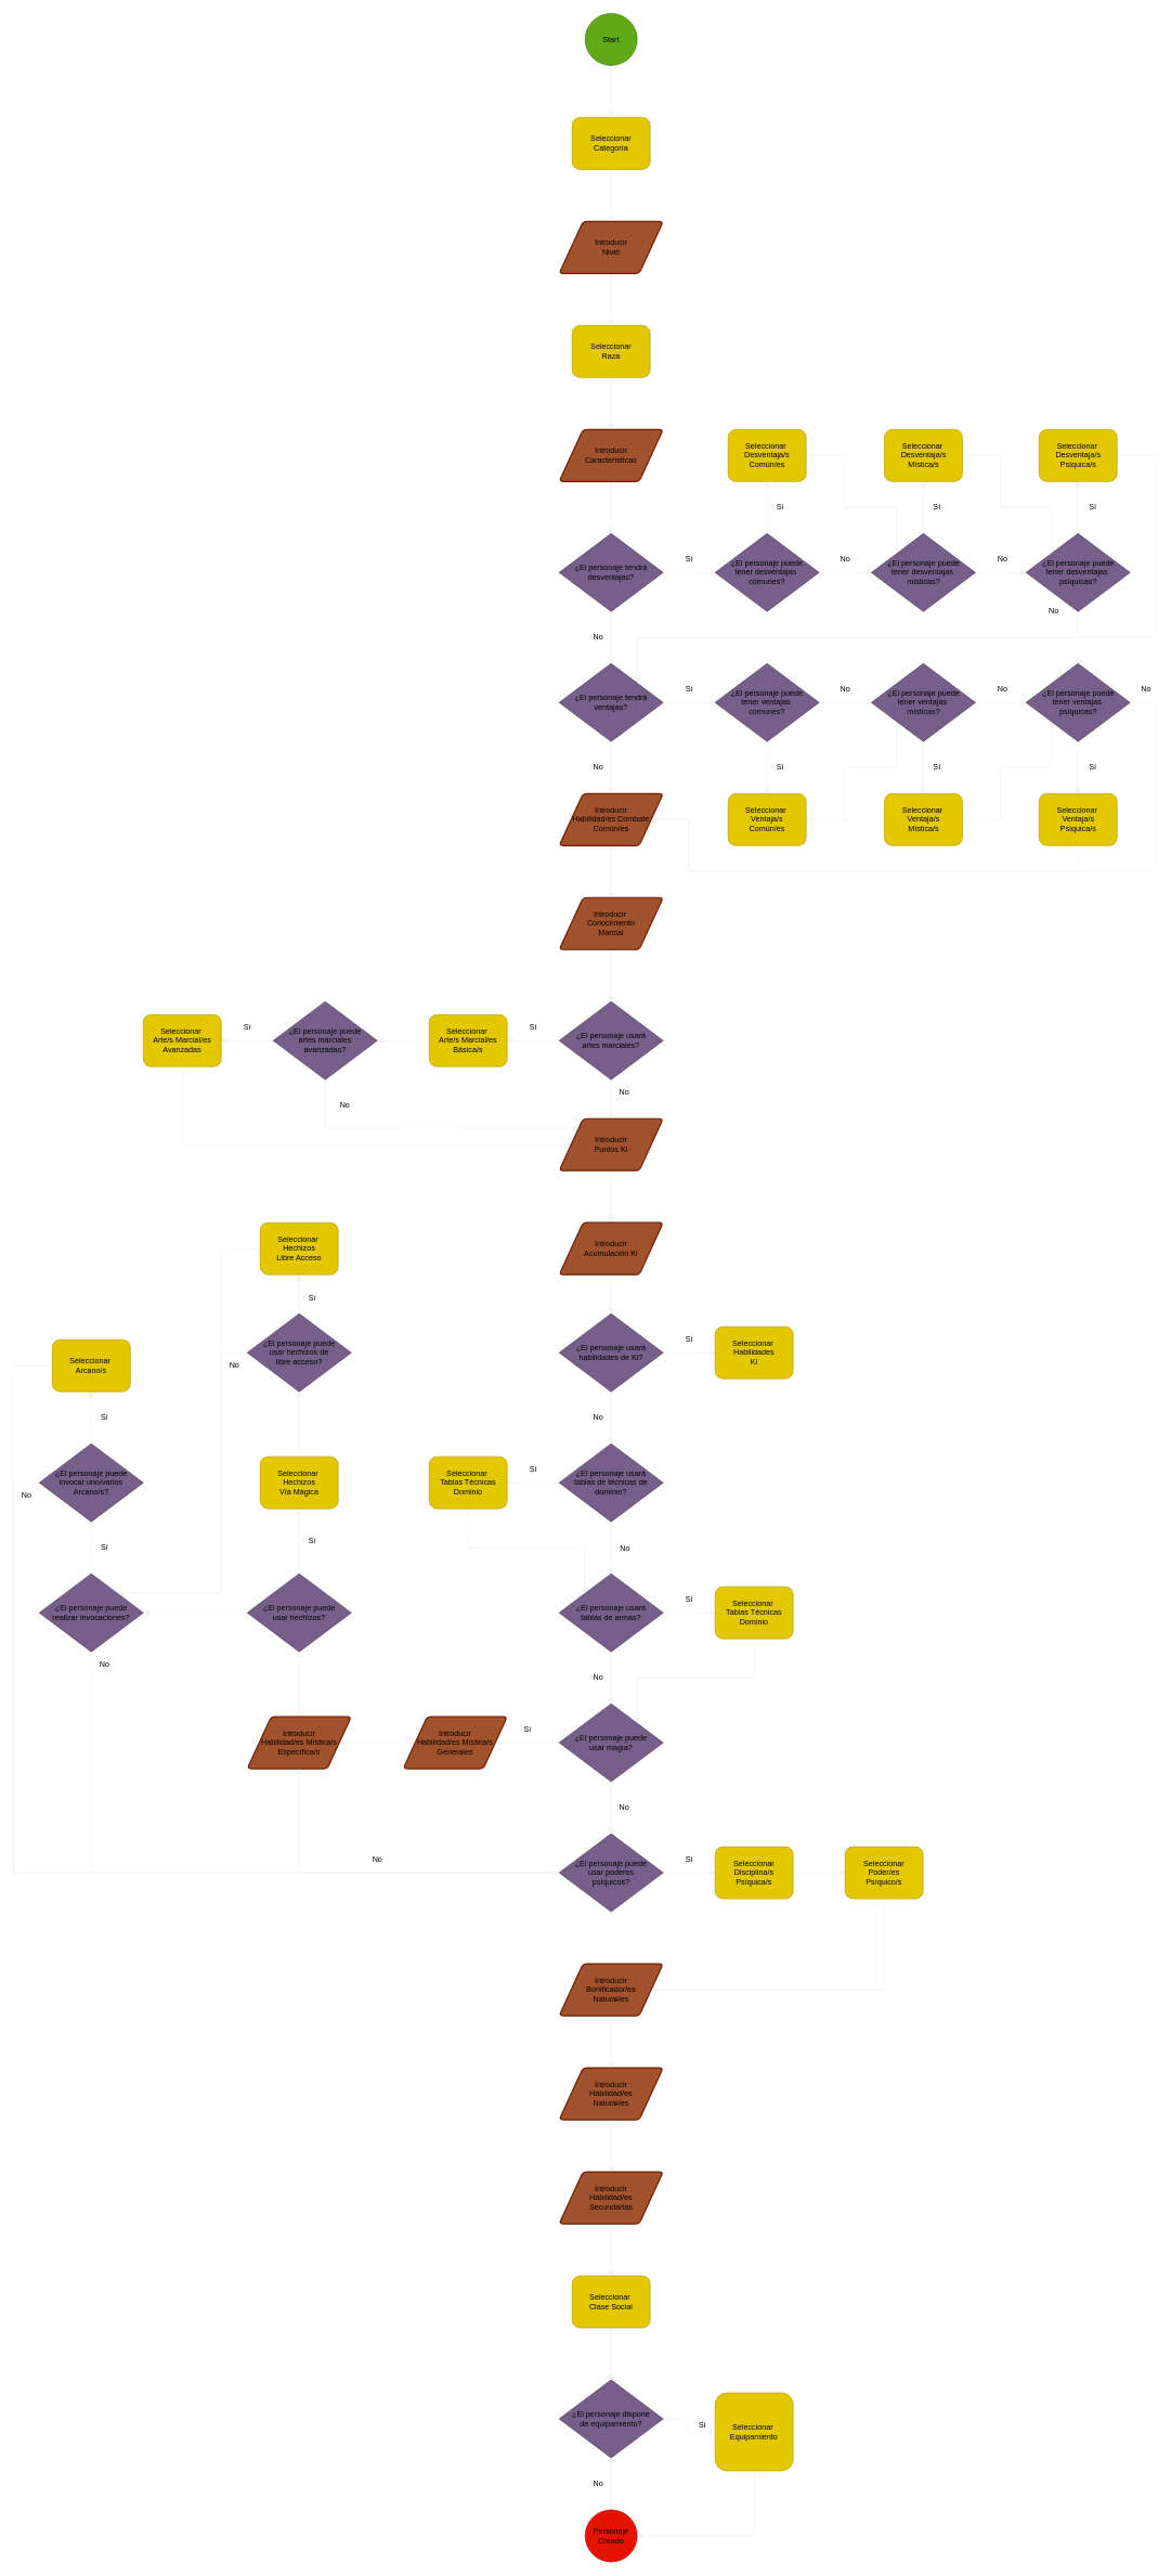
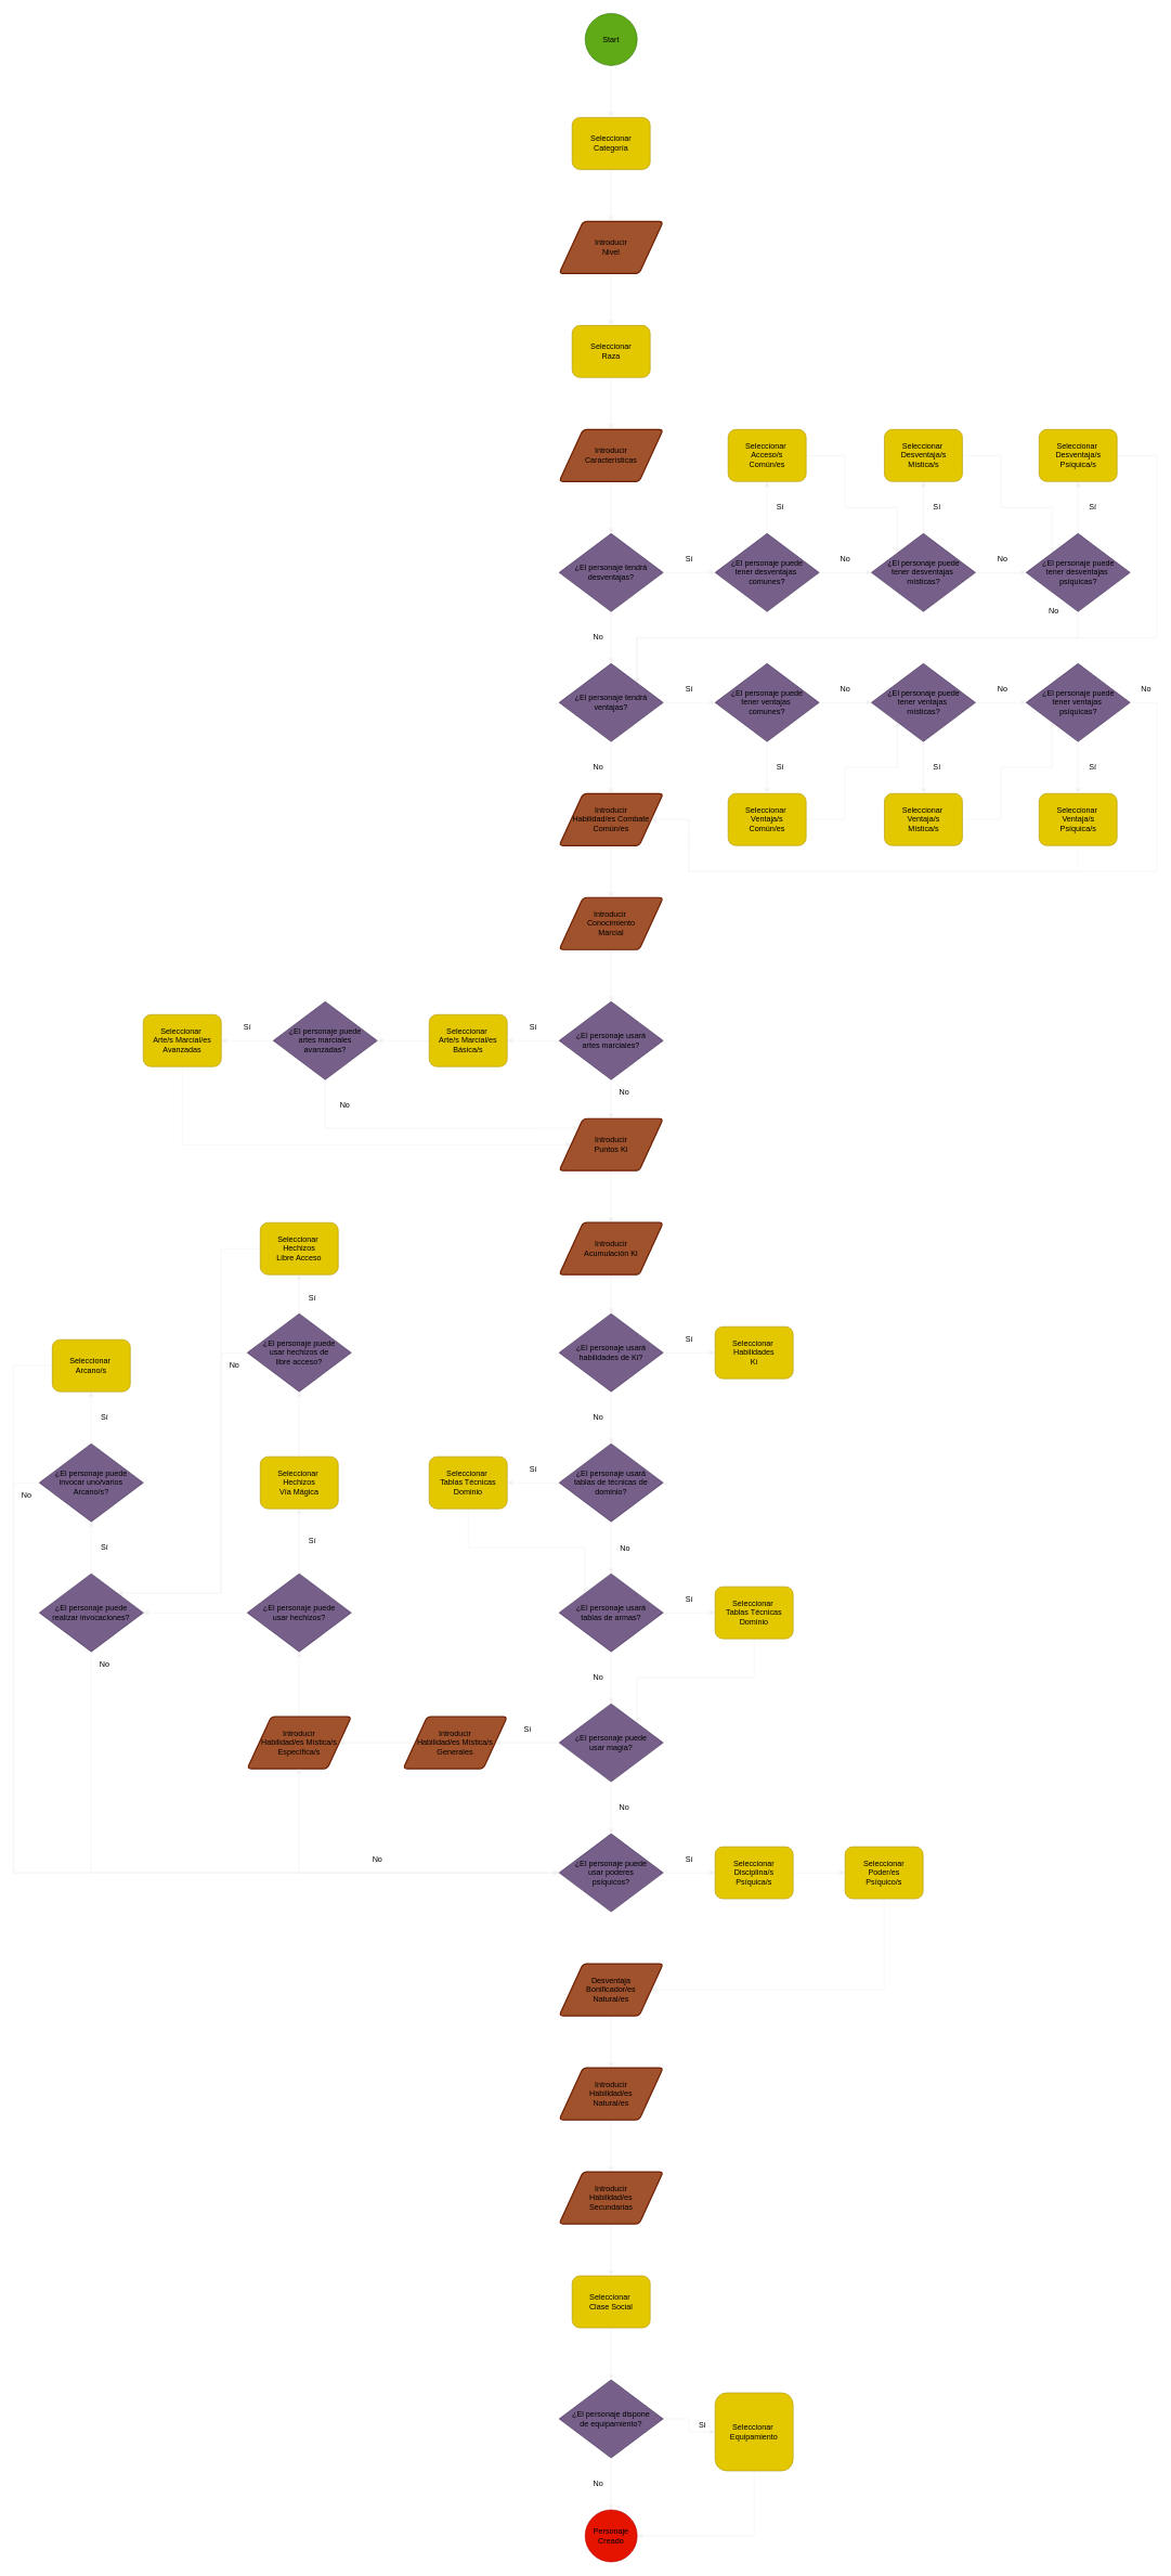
- <mxCell id="12" value="&lt;font color=&quot;#000000&quot;&gt;Seleccionar&amp;nbsp;&lt;br&gt;Desventaja/s&lt;br&gt;Común/es&lt;br&gt;&lt;/font&gt;" style="rounded=1;whiteSpace=wrap;html=1;fillColor=#e3c800;strokeColor=#B09500;fontColor=#ffffff;" vertex="1" parent="1"><mxGeometry x="1120" y="660" width="120" height="80" as="geometry" /></mxCell>
+ <mxCell id="12" value="&lt;font color=&quot;#000000&quot;&gt;Seleccionar&amp;nbsp;&lt;br&gt;Acceso/s&lt;br&gt;Común/es&lt;br&gt;&lt;/font&gt;" style="rounded=1;whiteSpace=wrap;html=1;fillColor=#e3c800;strokeColor=#B09500;fontColor=#ffffff;" vertex="1" parent="1"><mxGeometry x="1120" y="660" width="120" height="80" as="geometry" /></mxCell>
- <mxCell id="116" value="&lt;font color=&quot;#000000&quot;&gt;Introducir &lt;br&gt;Bonificador/es&lt;br&gt;Natural/es&lt;br&gt;&lt;/font&gt;" style="shape=parallelogram;html=1;strokeWidth=2;perimeter=parallelogramPerimeter;whiteSpace=wrap;rounded=1;arcSize=12;size=0.23;fillColor=#a0522d;strokeColor=#6D1F00;fontColor=#ffffff;" vertex="1" parent="1"><mxGeometry x="860" y="3020" width="160" height="80" as="geometry" /></mxCell>
+ <mxCell id="116" value="&lt;font color=&quot;#000000&quot;&gt;Desventaja &lt;br&gt;Bonificador/es&lt;br&gt;Natural/es&lt;br&gt;&lt;/font&gt;" style="shape=parallelogram;html=1;strokeWidth=2;perimeter=parallelogramPerimeter;whiteSpace=wrap;rounded=1;arcSize=12;size=0.23;fillColor=#a0522d;strokeColor=#6D1F00;fontColor=#ffffff;" vertex="1" parent="1"><mxGeometry x="860" y="3020" width="160" height="80" as="geometry" /></mxCell>
